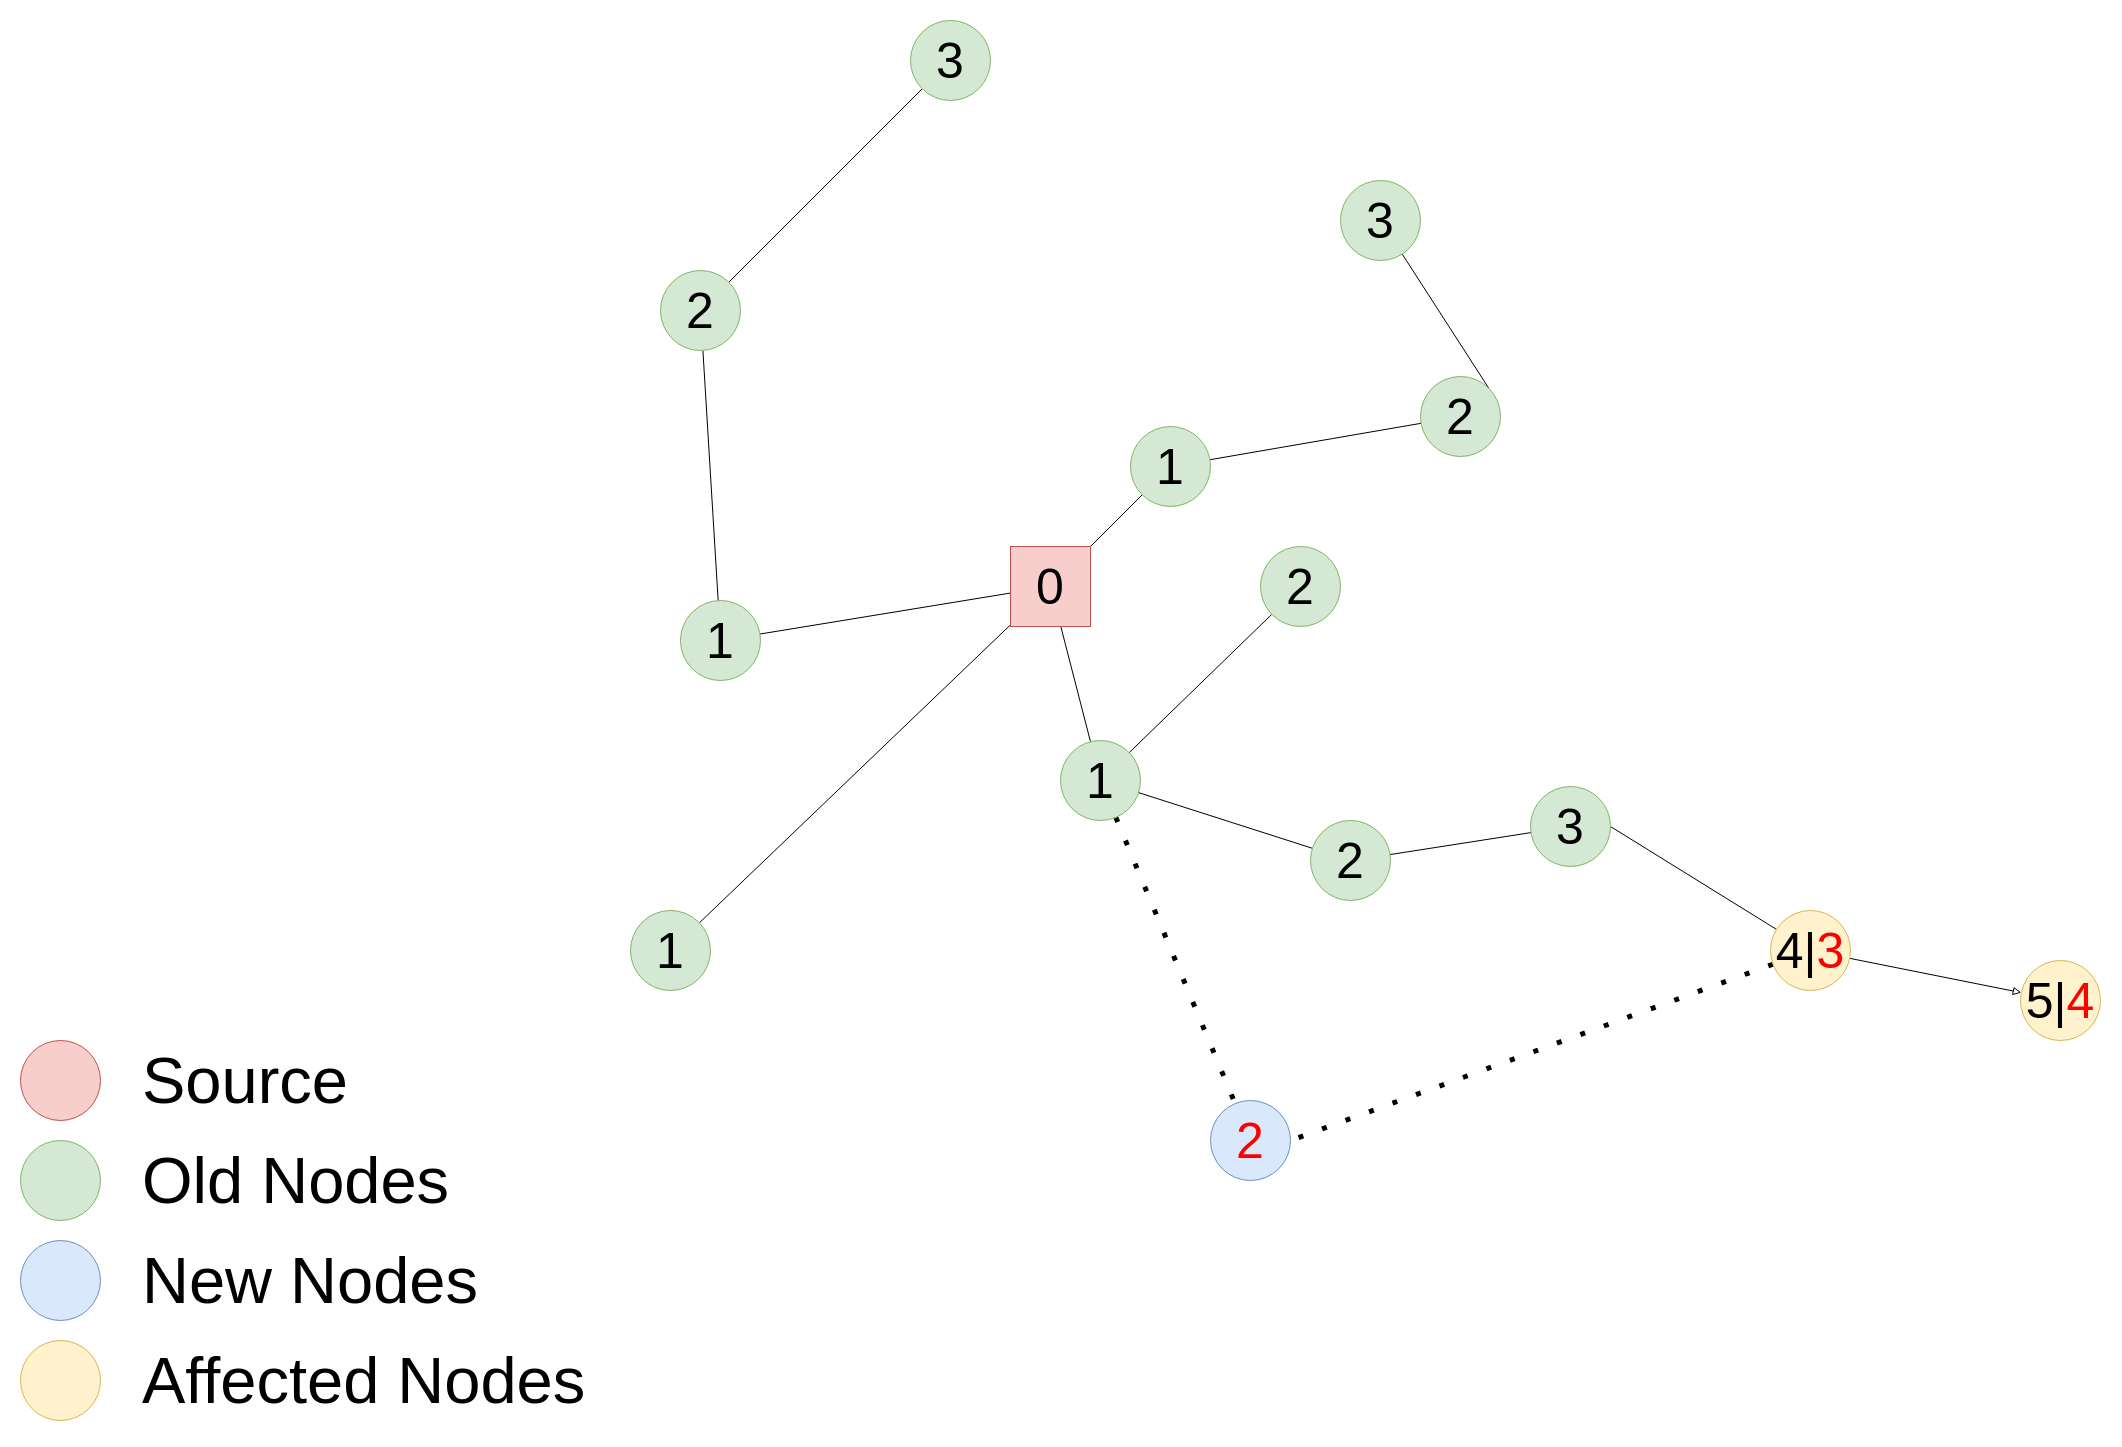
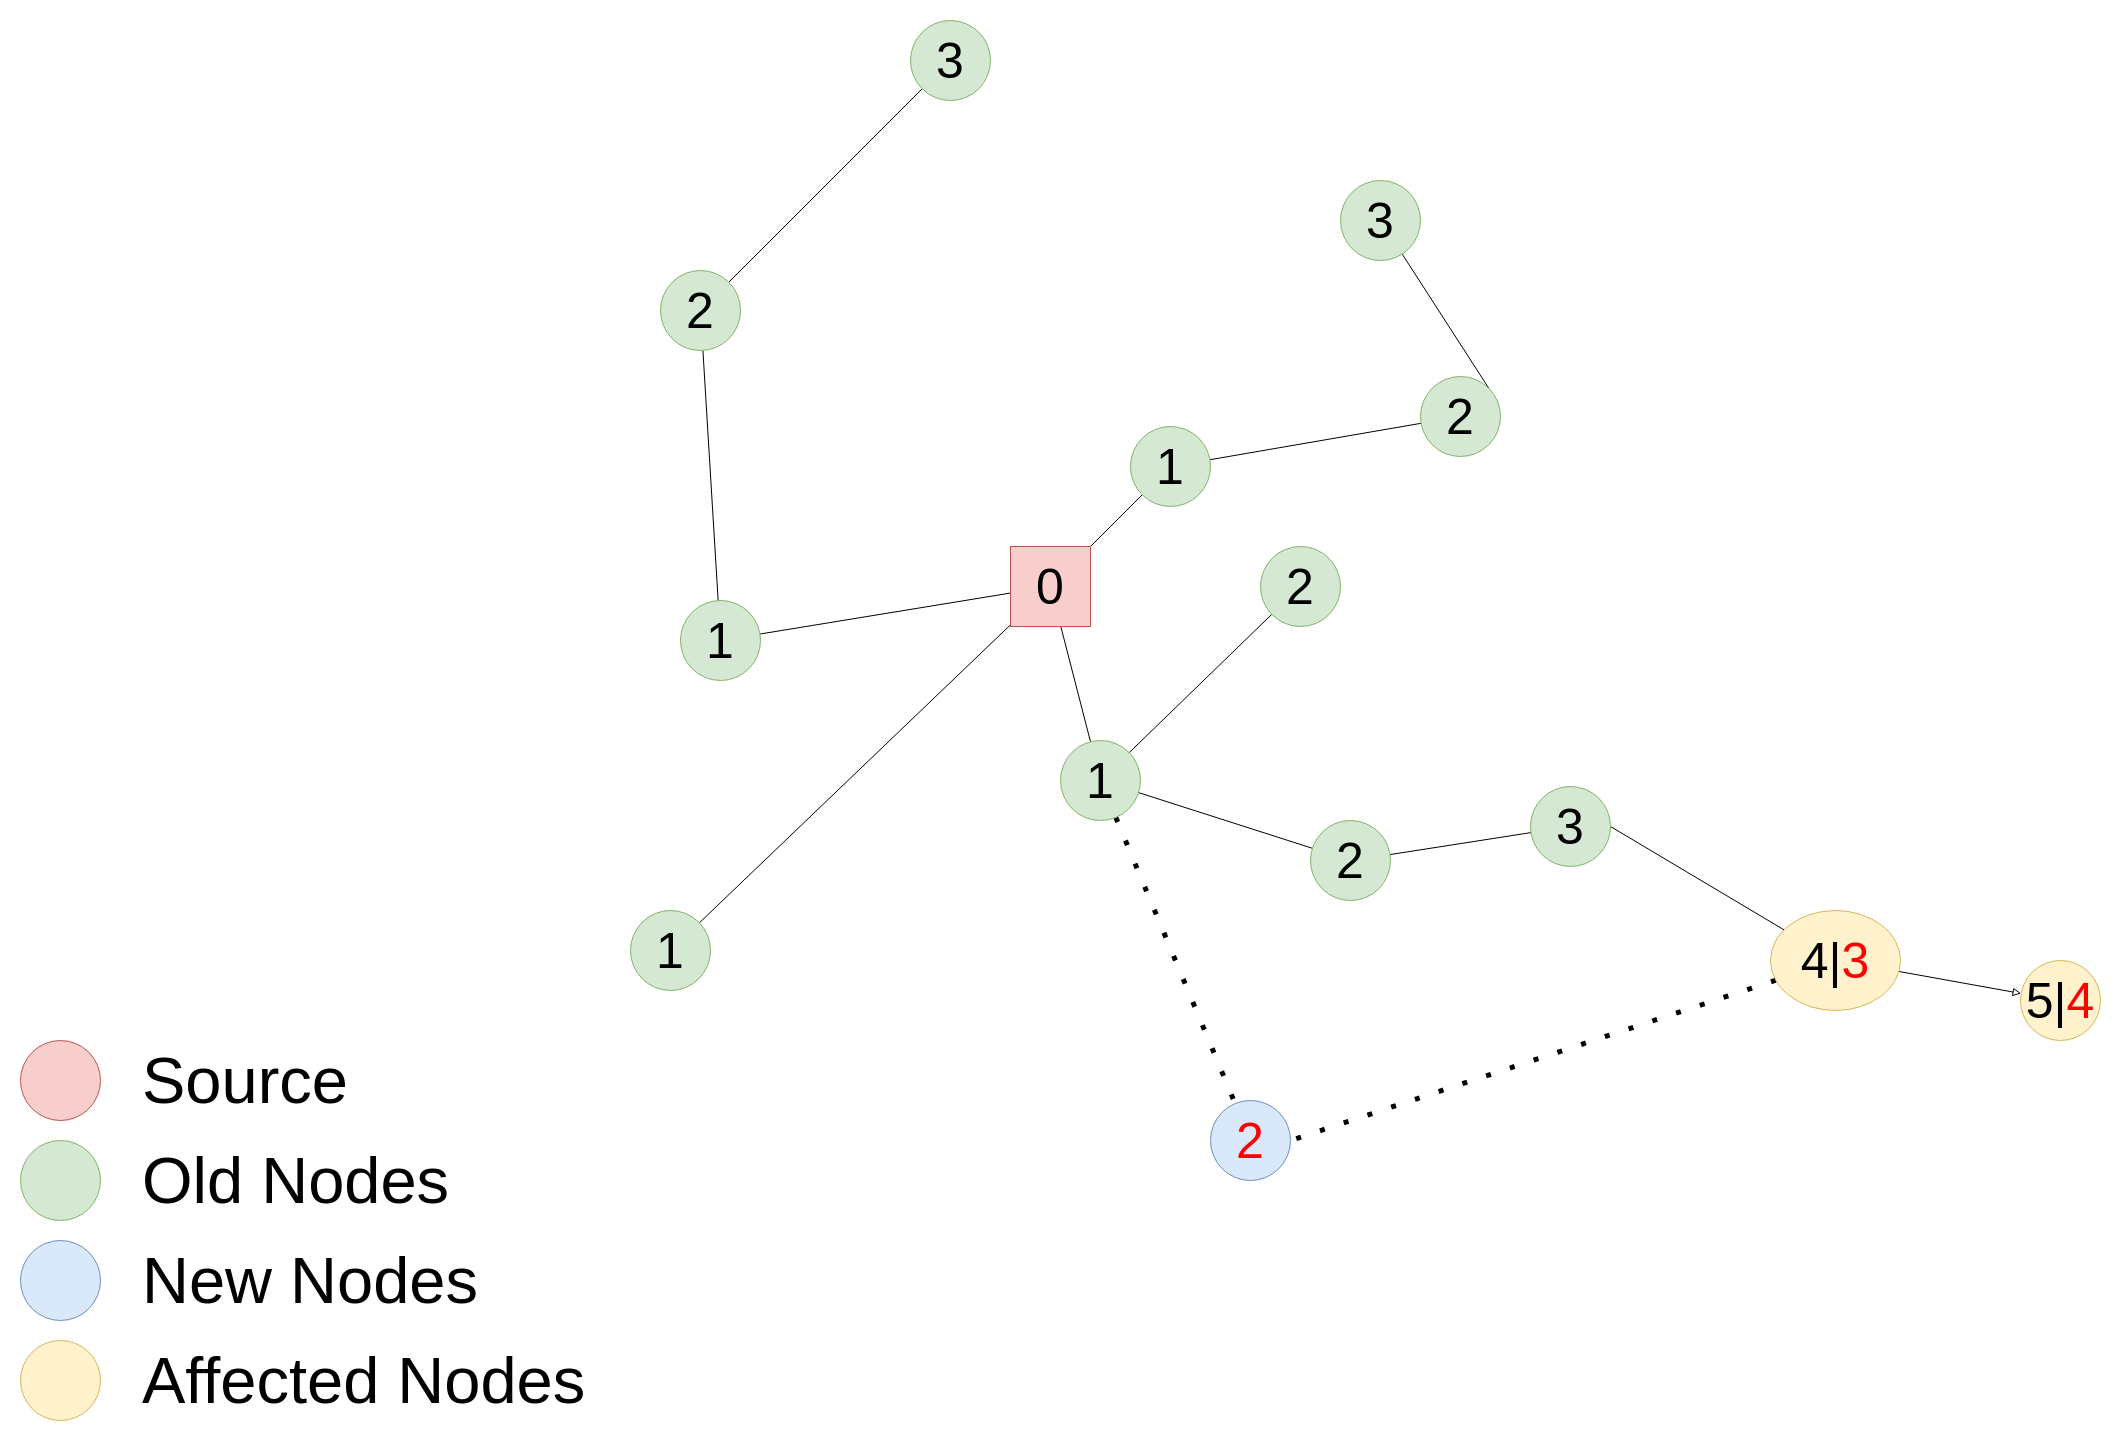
- <mxCell id="22" value="4|&lt;font color=&quot;#ff0000&quot;&gt;3&lt;/font&gt;" style="ellipse;whiteSpace=wrap;html=1;aspect=fixed;fillColor=#fff2cc;strokeColor=#d6b656;fontSize=50;" vertex="1" parent="1"><mxGeometry x="1770" y="910" width="80" height="80" as="geometry" /></mxCell>
+ <mxCell id="22" value="4|&lt;font color=&quot;#ff0000&quot;&gt;3&lt;/font&gt;" style="ellipse;whiteSpace=wrap;html=1;aspect=fixed;fillColor=#fff2cc;strokeColor=#d6b656;fontSize=50;" vertex="1" parent="1"><mxGeometry x="1770" y="910" width="130" height="100" as="geometry" /></mxCell>
